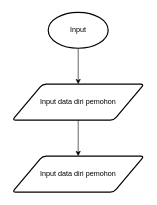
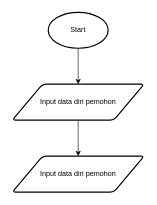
- <mxCell id="3" value="Input" style="strokeWidth=2;html=1;shape=mxgraph.flowchart.start_1;whiteSpace=wrap;" vertex="1" parent="1"><mxGeometry x="80" y="20" width="100" height="60" as="geometry" /></mxCell>
+ <mxCell id="3" value="Start" style="strokeWidth=2;html=1;shape=mxgraph.flowchart.start_1;whiteSpace=wrap;" vertex="1" parent="1"><mxGeometry x="80" y="20" width="100" height="60" as="geometry" /></mxCell>
